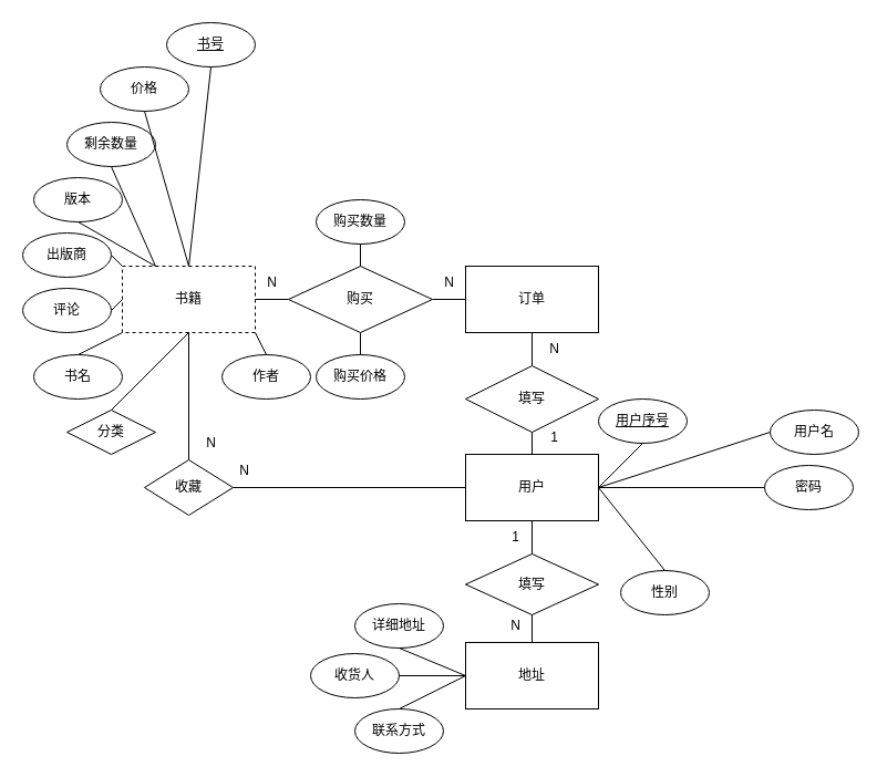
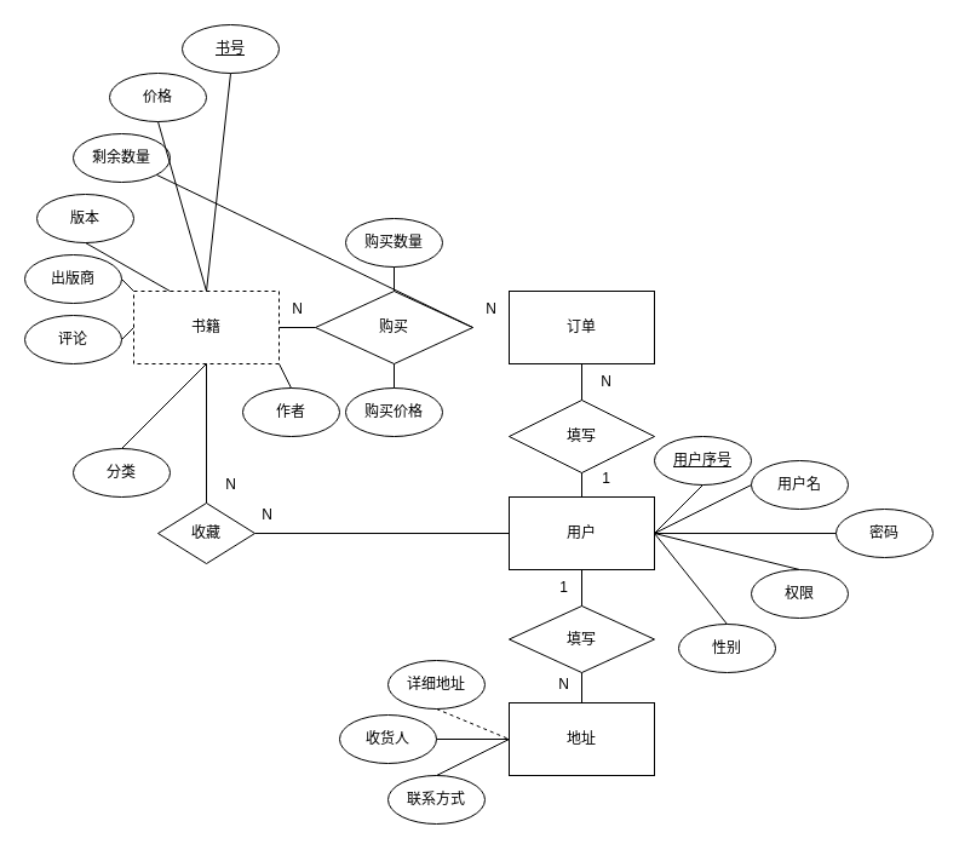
- <mxCell id="14" value="" style="endArrow=none;html=1;rounded=0;entryX=0.5;entryY=1;entryDx=0;entryDy=0;exitX=0.25;exitY=0;exitDx=0;exitDy=0;" edge="1" parent="1" source="2" target="6"><mxGeometry width="50" height="50" relative="1" as="geometry"><mxPoint x="90" y="255" as="sourcePoint" /><mxPoint x="140" y="205" as="targetPoint" /></mxGeometry></mxCell>
- <mxCell id="25" value="" style="endArrow=none;html=1;rounded=0;entryX=0;entryY=0.5;entryDx=0;entryDy=0;exitX=1;exitY=0.5;exitDx=0;exitDy=0;" edge="1" parent="1" source="23" target="22"><mxGeometry width="50" height="50" relative="1" as="geometry"><mxPoint x="350" y="370" as="sourcePoint" /><mxPoint x="400" y="320" as="targetPoint" /></mxGeometry></mxCell>
+ <mxCell id="25" value="" style="endArrow=none;html=1;rounded=0;exitX=1;exitY=0.5;exitDx=0;exitDy=0;" edge="1" parent="1" source="23" target="6"><mxGeometry width="50" height="50" relative="1" as="geometry"><mxPoint x="350" y="370" as="sourcePoint" /><mxPoint x="400" y="320" as="targetPoint" /></mxGeometry></mxCell>
- <mxCell id="18" value="" style="endArrow=none;html=1;rounded=0;entryX=0;entryY=1;entryDx=0;entryDy=0;exitX=0.5;exitY=0;exitDx=0;exitDy=0;" edge="1" parent="1" source="10" target="2"><mxGeometry width="50" height="50" relative="1" as="geometry"><mxPoint x="60" y="530" as="sourcePoint" /><mxPoint x="110" y="480" as="targetPoint" /></mxGeometry></mxCell>
- <mxCell id="10" value="书名" style="ellipse;whiteSpace=wrap;html=1;" vertex="1" parent="1"><mxGeometry x="30" y="320" width="80" height="40" as="geometry" /></mxCell>
- <mxCell id="8" value="分类" style="rhombus;whiteSpace=wrap;html=1;" vertex="1" parent="1"><mxGeometry x="60" y="370" width="80" height="40" as="geometry" /></mxCell>
+ <mxCell id="8" value="分类" style="ellipse;whiteSpace=wrap;html=1;" vertex="1" parent="1"><mxGeometry x="60" y="370" width="80" height="40" as="geometry" /></mxCell>
- <mxCell id="42" value="用户名" style="ellipse;whiteSpace=wrap;html=1;" vertex="1" parent="1"><mxGeometry x="695" y="370" width="80" height="40" as="geometry" /></mxCell>
+ <mxCell id="42" value="用户名" style="ellipse;whiteSpace=wrap;html=1;" vertex="1" parent="1"><mxGeometry x="620" y="380" width="80" height="40" as="geometry" /></mxCell>
+ <mxCell id="49" value="" style="endArrow=none;html=1;rounded=0;entryX=0.5;entryY=0;entryDx=0;entryDy=0;exitX=1;exitY=0.5;exitDx=0;exitDy=0;" edge="1" parent="1" source="32" target="39"><mxGeometry width="50" height="50" relative="1" as="geometry"><mxPoint x="555" y="510" as="sourcePoint" /><mxPoint x="605" y="460" as="targetPoint" /></mxGeometry></mxCell>
+ <mxCell id="39" value="权限" style="ellipse;whiteSpace=wrap;html=1;" vertex="1" parent="1"><mxGeometry x="620" y="470" width="80" height="40" as="geometry" /></mxCell>
- <mxCell id="62" value="" style="endArrow=none;html=1;rounded=0;exitX=0.5;exitY=1;exitDx=0;exitDy=0;entryX=0;entryY=0.5;entryDx=0;entryDy=0;" edge="1" parent="1" source="61" target="53"><mxGeometry width="50" height="50" relative="1" as="geometry"><mxPoint x="380" y="620" as="sourcePoint" /><mxPoint x="430" y="570" as="targetPoint" /></mxGeometry></mxCell>
+ <mxCell id="62" value="" style="endArrow=none;html=1;rounded=0;exitX=0.5;exitY=1;exitDx=0;exitDy=0;entryX=0;entryY=0.5;entryDx=0;entryDy=0;dashed=1;" edge="1" parent="1" source="61" target="53"><mxGeometry width="50" height="50" relative="1" as="geometry"><mxPoint x="380" y="620" as="sourcePoint" /><mxPoint x="430" y="570" as="targetPoint" /></mxGeometry></mxCell>
